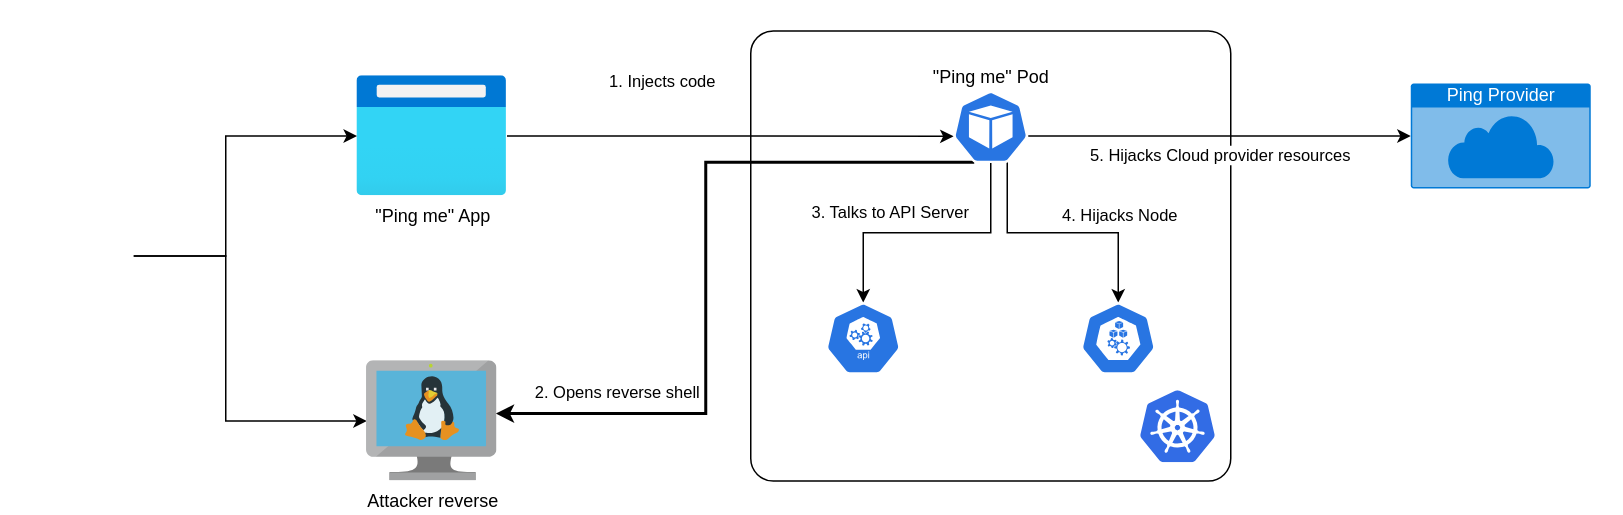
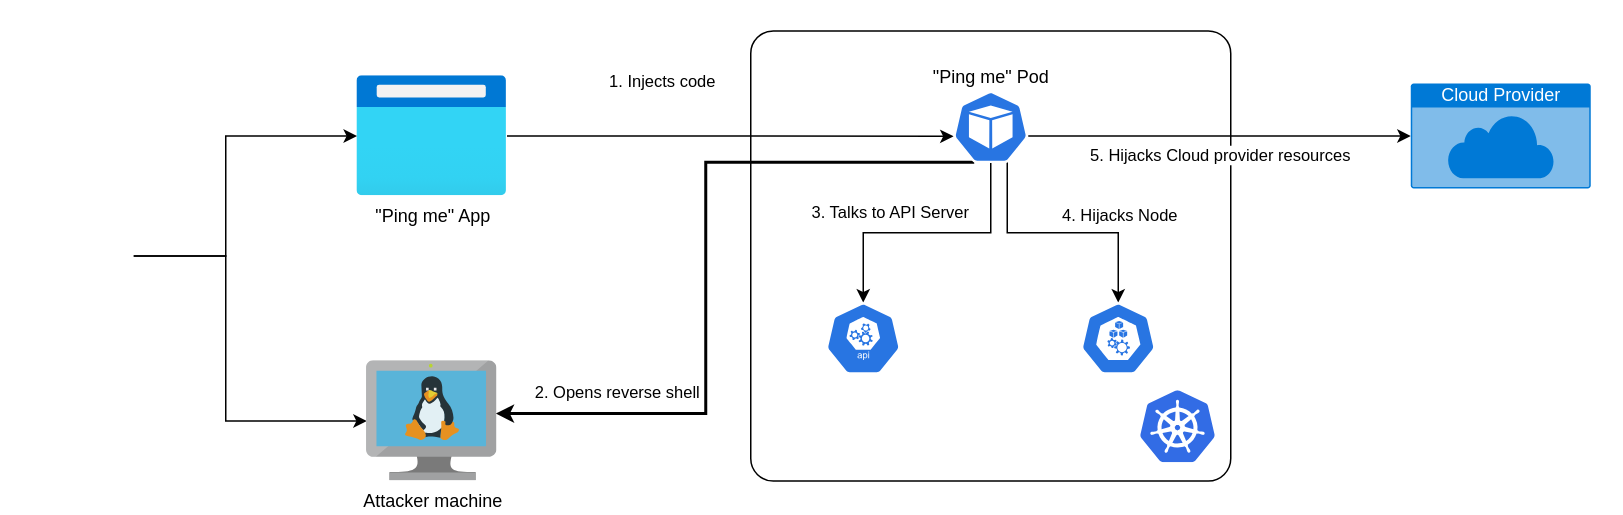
- <mxCell id="21" value="Ping Provider" style="html=1;strokeColor=none;fillColor=#0079D6;labelPosition=center;verticalLabelPosition=middle;verticalAlign=top;align=center;fontSize=12;outlineConnect=0;spacingTop=-6;fontColor=#FFFFFF;shape=mxgraph.sitemap.cloud;" vertex="1" parent="1"><mxGeometry x="940" y="55" width="120" height="70" as="geometry" /></mxCell>
+ <mxCell id="21" value="Cloud Provider" style="html=1;strokeColor=none;fillColor=#0079D6;labelPosition=center;verticalLabelPosition=middle;verticalAlign=top;align=center;fontSize=12;outlineConnect=0;spacingTop=-6;fontColor=#FFFFFF;shape=mxgraph.sitemap.cloud;" vertex="1" parent="1"><mxGeometry x="940" y="55" width="120" height="70" as="geometry" /></mxCell>
- <mxCell id="18" value="Attacker reverse" style="aspect=fixed;html=1;points=[];align=center;image;fontSize=12;image=img/lib/mscae/VM_Linux.svg;" vertex="1" parent="1"><mxGeometry x="244.02" y="240" width="86.96" height="80" as="geometry" /></mxCell>
+ <mxCell id="18" value="Attacker machine" style="aspect=fixed;html=1;points=[];align=center;image;fontSize=12;image=img/lib/mscae/VM_Linux.svg;" vertex="1" parent="1"><mxGeometry x="244.02" y="240" width="86.96" height="80" as="geometry" /></mxCell>
